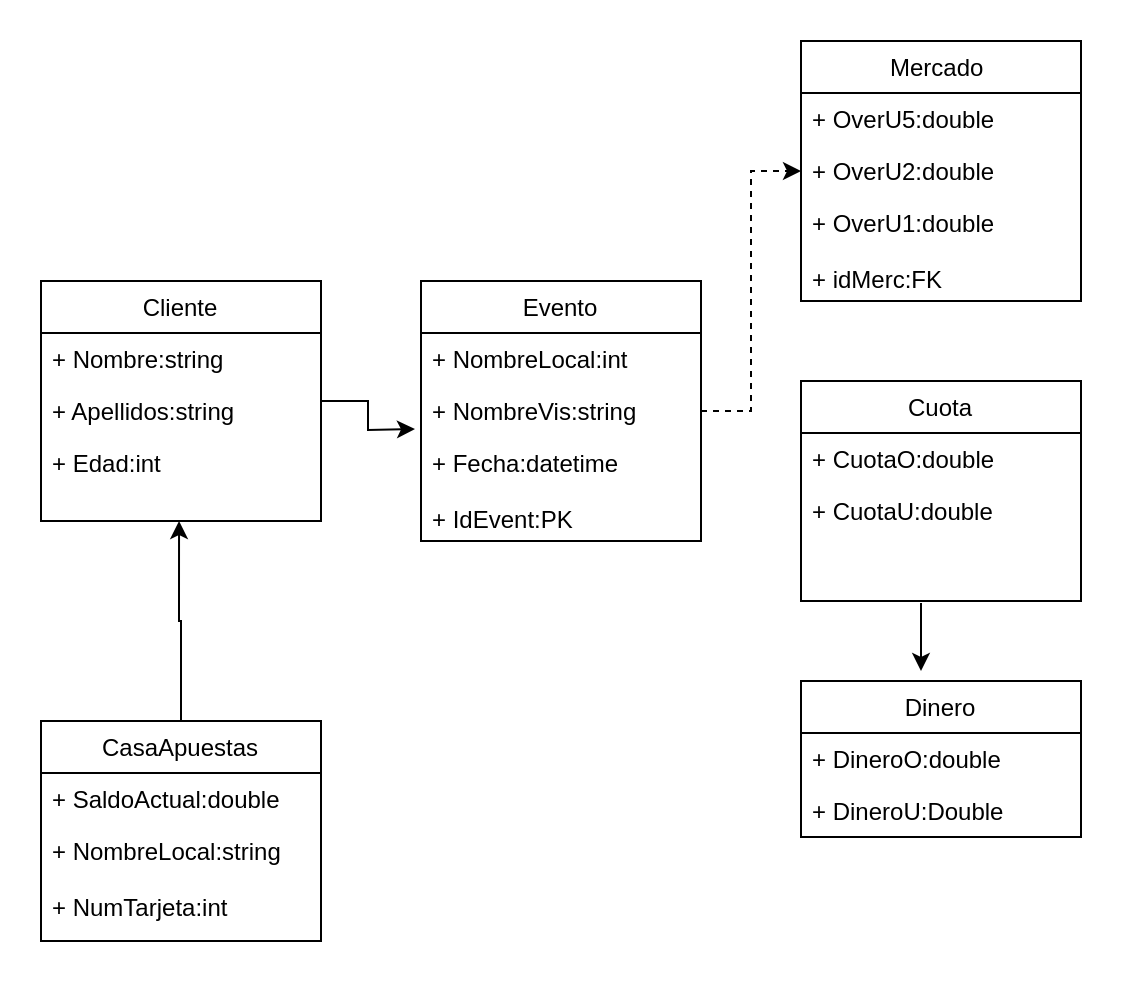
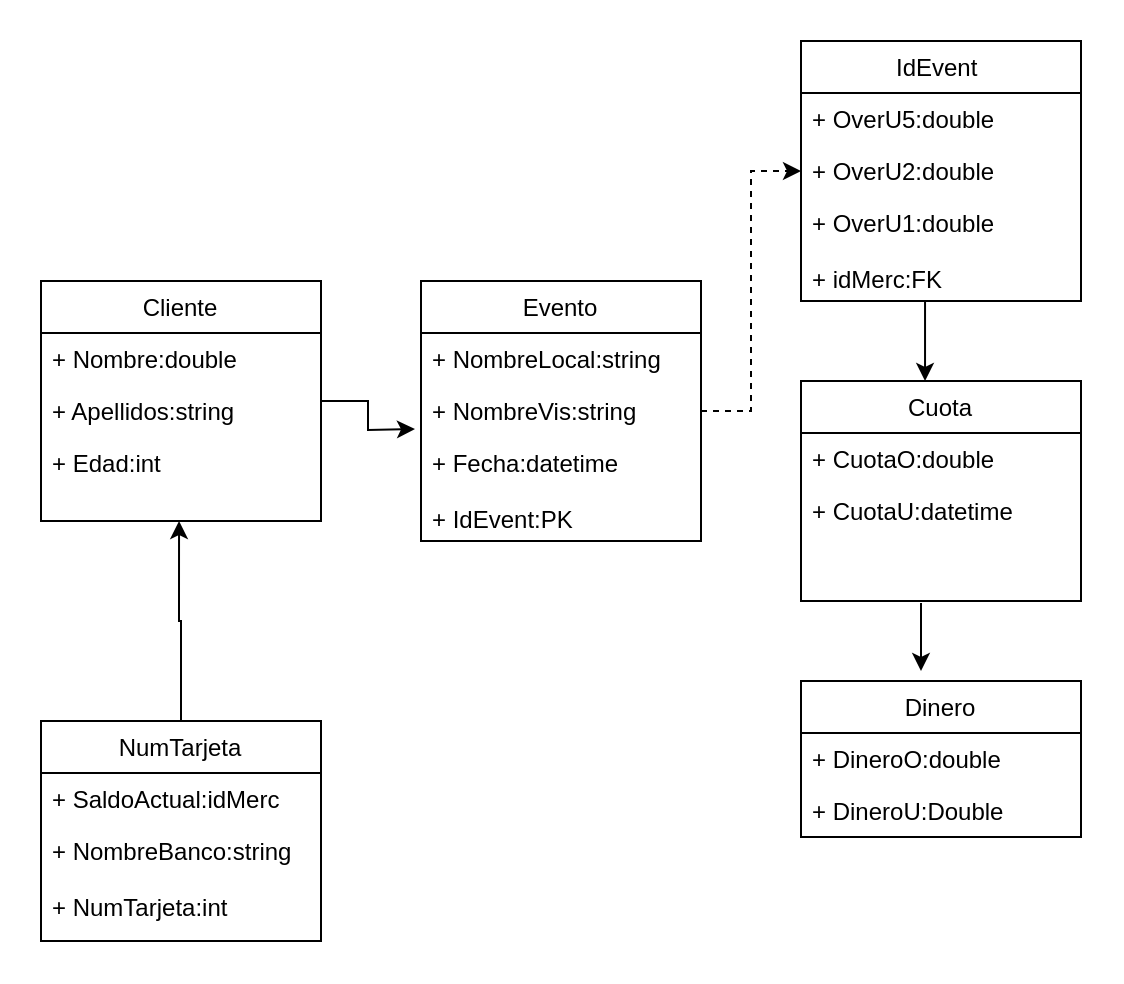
- <mxCell id="2" value="Mercado " style="swimlane;fontStyle=0;childLayout=stackLayout;horizontal=1;startSize=26;fillColor=none;horizontalStack=0;resizeParent=1;resizeParentMax=0;resizeLast=0;collapsible=1;marginBottom=0;" parent="1" vertex="1"><mxGeometry x="400" y="20" width="140" height="130" as="geometry" /></mxCell>
+ <mxCell id="2" value="IdEvent " style="swimlane;fontStyle=0;childLayout=stackLayout;horizontal=1;startSize=26;fillColor=none;horizontalStack=0;resizeParent=1;resizeParentMax=0;resizeLast=0;collapsible=1;marginBottom=0;" parent="1" vertex="1"><mxGeometry x="400" y="20" width="140" height="130" as="geometry" /></mxCell>
+ <mxCell id="22" value="" style="endArrow=classic;html=1;exitX=0.443;exitY=1;exitDx=0;exitDy=0;exitPerimeter=0;entryX=0.443;entryY=0;entryDx=0;entryDy=0;entryPerimeter=0;" parent="1" source="5" target="7" edge="1"><mxGeometry width="50" height="50" relative="1" as="geometry"><mxPoint x="570" y="240" as="sourcePoint" /><mxPoint x="620" y="190" as="targetPoint" /></mxGeometry></mxCell>
- <mxCell id="19" value="+ Nombre:string" style="text;strokeColor=none;fillColor=none;align=left;verticalAlign=top;spacingLeft=4;spacingRight=4;overflow=hidden;rotatable=0;points=[[0,0.5],[1,0.5]];portConstraint=eastwest;" parent="18" vertex="1"><mxGeometry y="26" width="140" height="26" as="geometry" /></mxCell>
+ <mxCell id="19" value="+ Nombre:double" style="text;strokeColor=none;fillColor=none;align=left;verticalAlign=top;spacingLeft=4;spacingRight=4;overflow=hidden;rotatable=0;points=[[0,0.5],[1,0.5]];portConstraint=eastwest;" parent="18" vertex="1"><mxGeometry y="26" width="140" height="26" as="geometry" /></mxCell>
- <mxCell id="14" value="+ NombreLocal:int" style="text;strokeColor=none;fillColor=none;align=left;verticalAlign=top;spacingLeft=4;spacingRight=4;overflow=hidden;rotatable=0;points=[[0,0.5],[1,0.5]];portConstraint=eastwest;" parent="13" vertex="1"><mxGeometry y="26" width="140" height="26" as="geometry" /></mxCell>
+ <mxCell id="14" value="+ NombreLocal:string" style="text;strokeColor=none;fillColor=none;align=left;verticalAlign=top;spacingLeft=4;spacingRight=4;overflow=hidden;rotatable=0;points=[[0,0.5],[1,0.5]];portConstraint=eastwest;" parent="13" vertex="1"><mxGeometry y="26" width="140" height="26" as="geometry" /></mxCell>
- <mxCell id="9" value="+ CuotaU:double" style="text;strokeColor=none;fillColor=none;align=left;verticalAlign=top;spacingLeft=4;spacingRight=4;overflow=hidden;rotatable=0;points=[[0,0.5],[1,0.5]];portConstraint=eastwest;" parent="7" vertex="1"><mxGeometry y="52" width="140" height="58" as="geometry" /></mxCell>
+ <mxCell id="9" value="+ CuotaU:datetime" style="text;strokeColor=none;fillColor=none;align=left;verticalAlign=top;spacingLeft=4;spacingRight=4;overflow=hidden;rotatable=0;points=[[0,0.5],[1,0.5]];portConstraint=eastwest;" parent="7" vertex="1"><mxGeometry y="52" width="140" height="58" as="geometry" /></mxCell>
- <mxCell id="25" value="CasaApuestas" style="swimlane;fontStyle=0;childLayout=stackLayout;horizontal=1;startSize=26;fillColor=none;horizontalStack=0;resizeParent=1;resizeParentMax=0;resizeLast=0;collapsible=1;marginBottom=0;" vertex="1" parent="1"><mxGeometry x="20" y="360" width="140" height="110" as="geometry" /></mxCell>
+ <mxCell id="25" value="NumTarjeta" style="swimlane;fontStyle=0;childLayout=stackLayout;horizontal=1;startSize=26;fillColor=none;horizontalStack=0;resizeParent=1;resizeParentMax=0;resizeLast=0;collapsible=1;marginBottom=0;" vertex="1" parent="1"><mxGeometry x="20" y="360" width="140" height="110" as="geometry" /></mxCell>
- <mxCell id="26" value="+ SaldoActual:double" style="text;strokeColor=none;fillColor=none;align=left;verticalAlign=top;spacingLeft=4;spacingRight=4;overflow=hidden;rotatable=0;points=[[0,0.5],[1,0.5]];portConstraint=eastwest;" vertex="1" parent="25"><mxGeometry y="26" width="140" height="26" as="geometry" /></mxCell>
+ <mxCell id="26" value="+ SaldoActual:idMerc" style="text;strokeColor=none;fillColor=none;align=left;verticalAlign=top;spacingLeft=4;spacingRight=4;overflow=hidden;rotatable=0;points=[[0,0.5],[1,0.5]];portConstraint=eastwest;" vertex="1" parent="25"><mxGeometry y="26" width="140" height="26" as="geometry" /></mxCell>
- <mxCell id="27" value="+ NombreLocal:string&#10;&#10;+ NumTarjeta:int" style="text;strokeColor=none;fillColor=none;align=left;verticalAlign=top;spacingLeft=4;spacingRight=4;overflow=hidden;rotatable=0;points=[[0,0.5],[1,0.5]];portConstraint=eastwest;" vertex="1" parent="25"><mxGeometry y="52" width="140" height="58" as="geometry" /></mxCell>
+ <mxCell id="27" value="+ NombreBanco:string&#10;&#10;+ NumTarjeta:int" style="text;strokeColor=none;fillColor=none;align=left;verticalAlign=top;spacingLeft=4;spacingRight=4;overflow=hidden;rotatable=0;points=[[0,0.5],[1,0.5]];portConstraint=eastwest;" vertex="1" parent="25"><mxGeometry y="52" width="140" height="58" as="geometry" /></mxCell>
